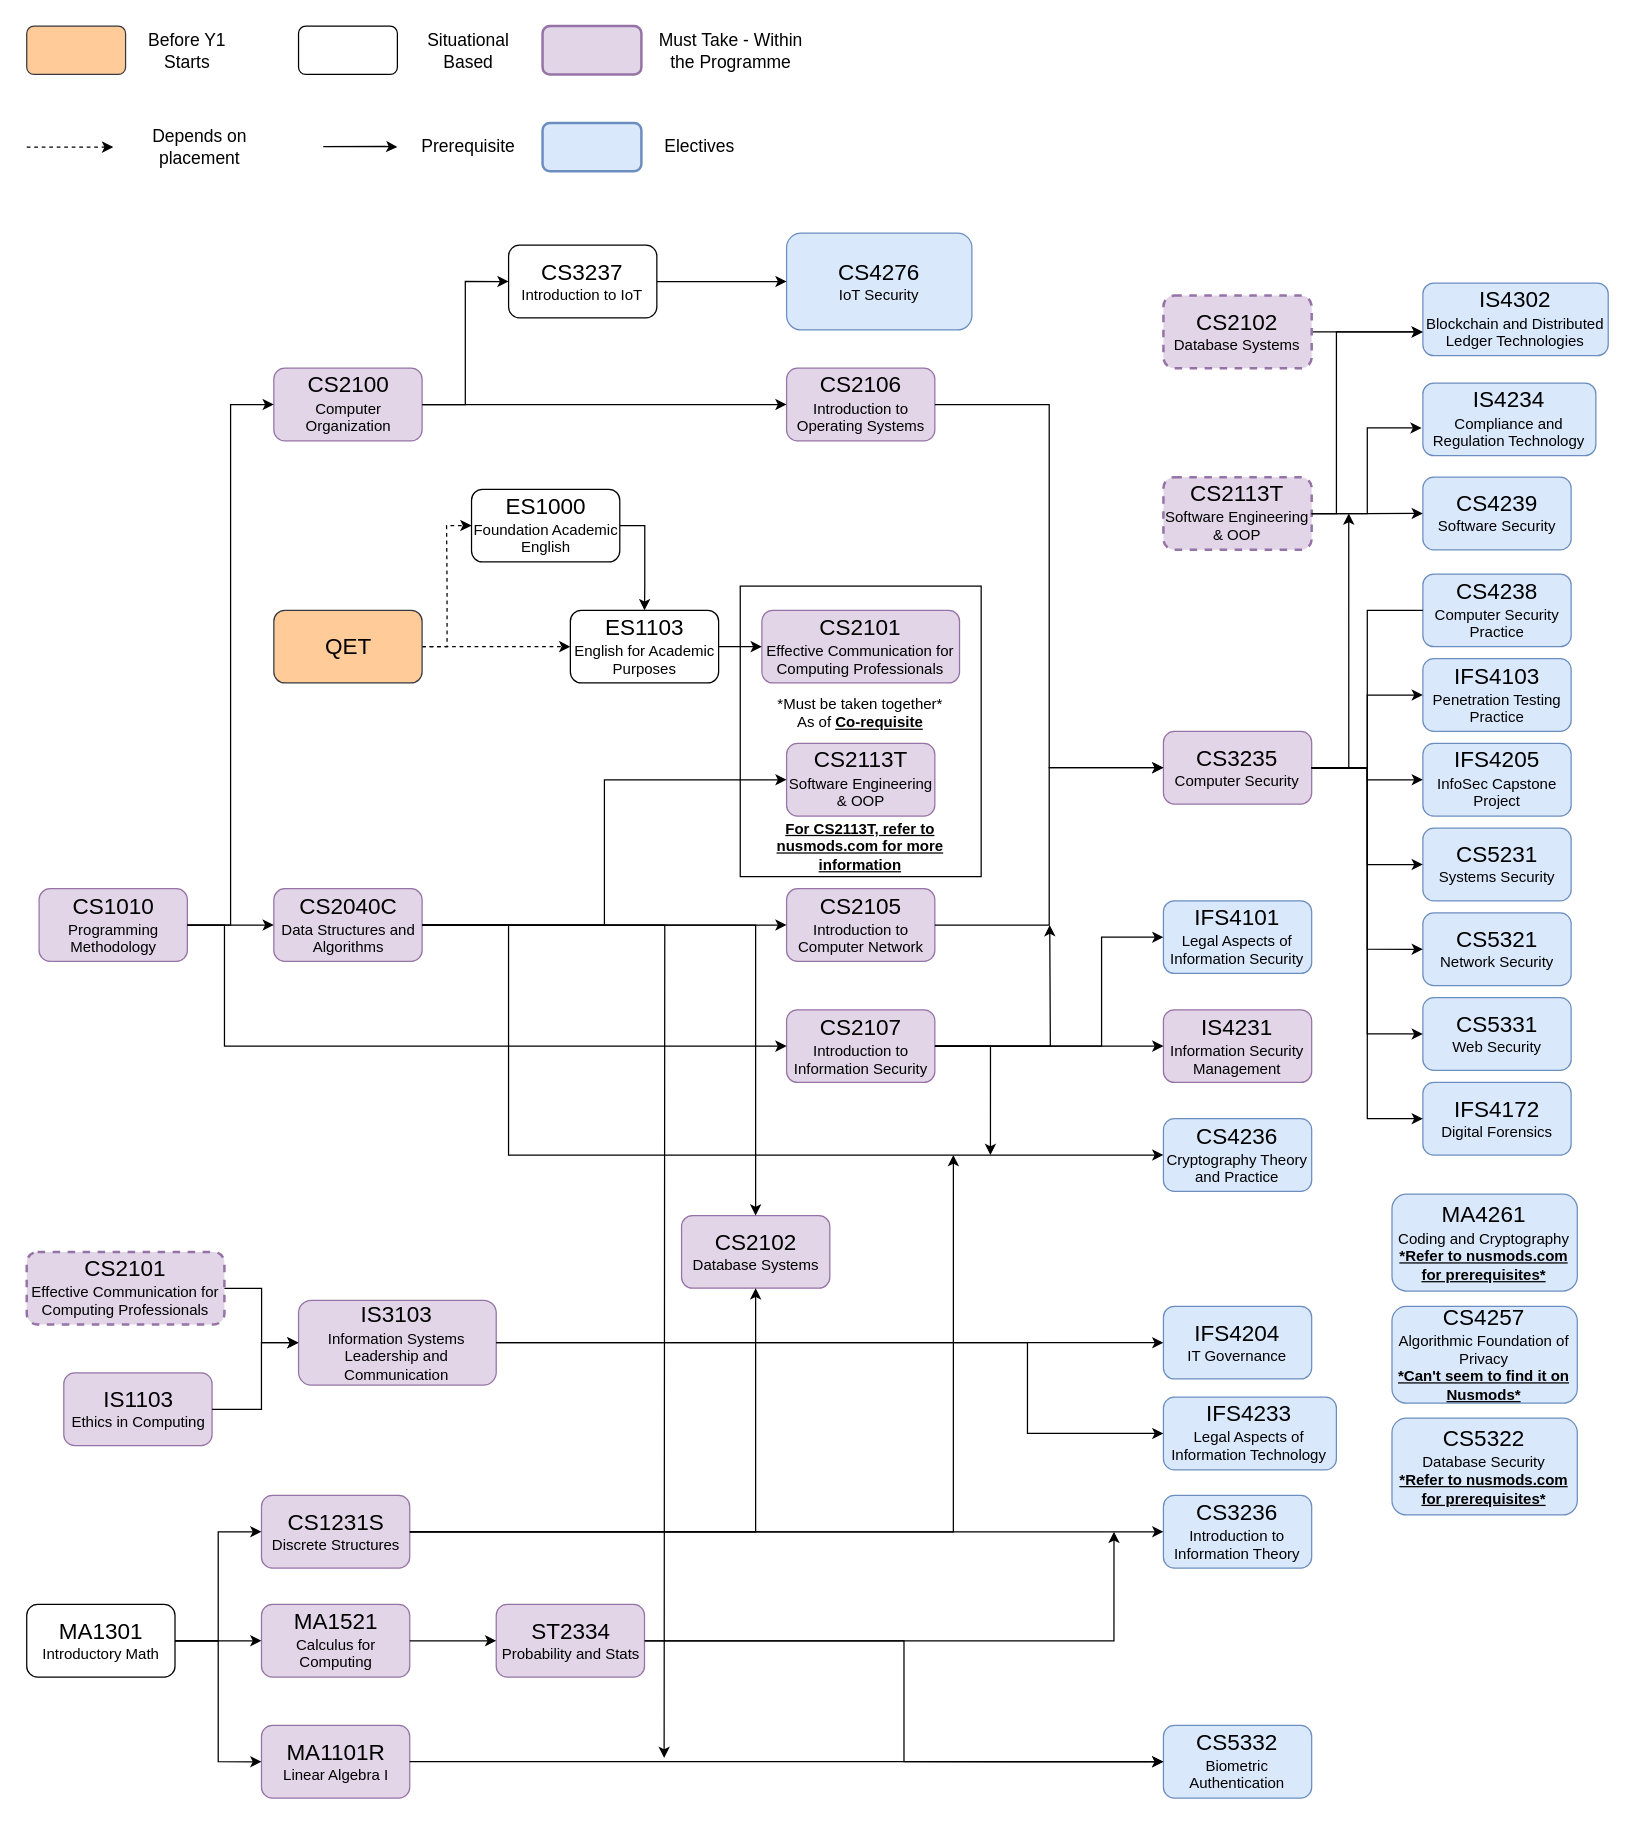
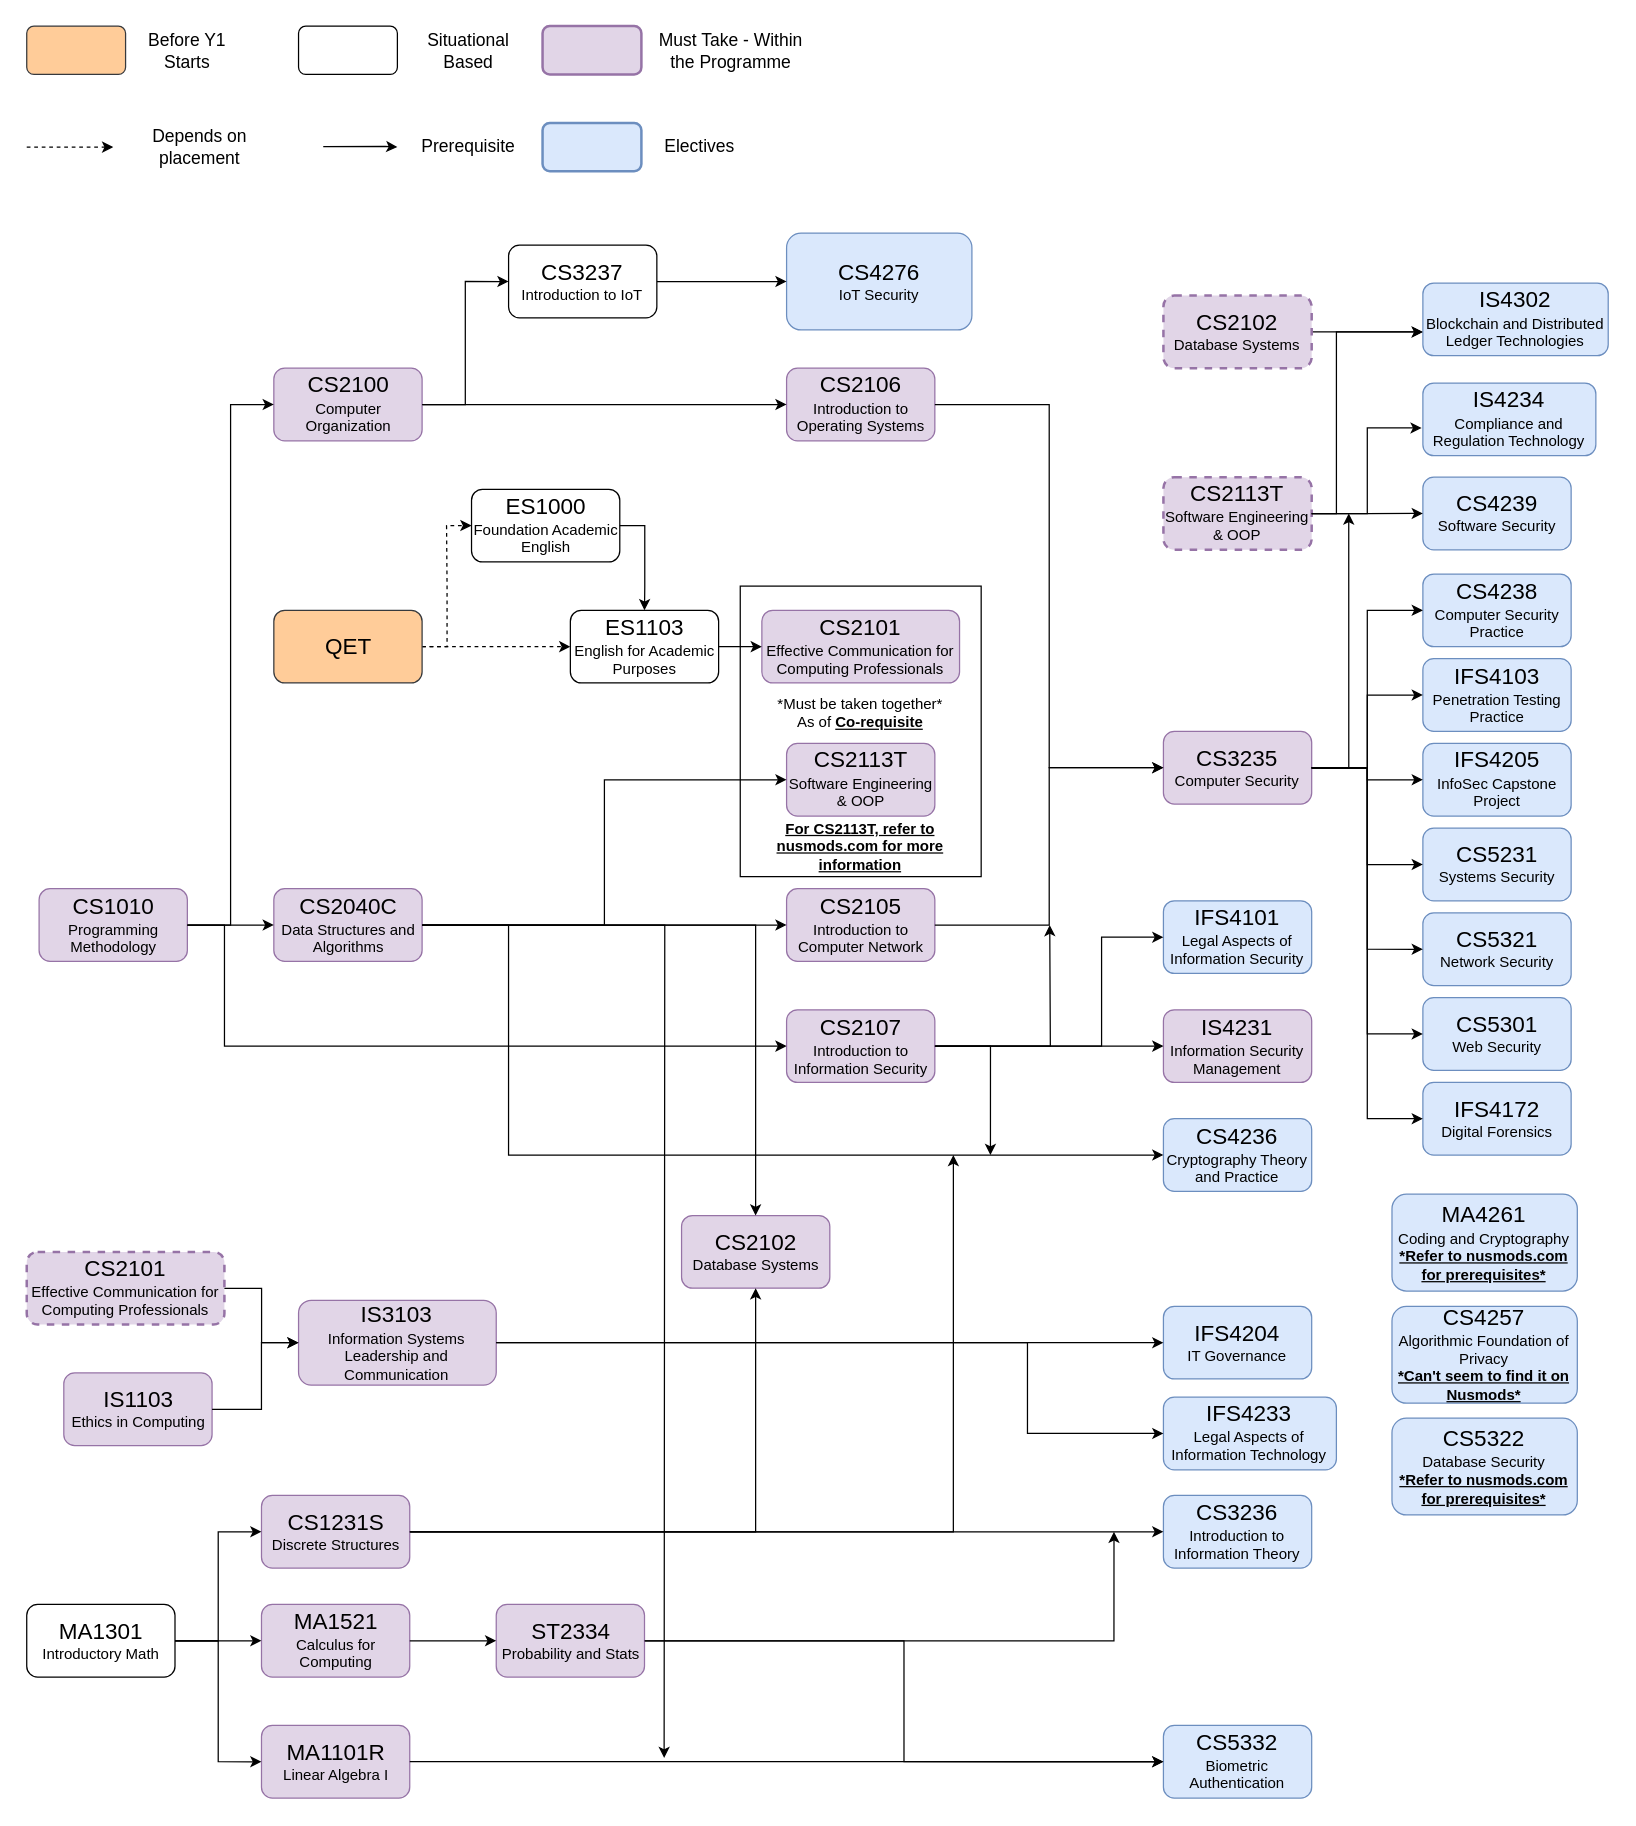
- <mxCell id="58" style="edgeStyle=orthogonalEdgeStyle;rounded=0;orthogonalLoop=1;jettySize=auto;html=1;entryX=0;entryY=0.5;entryDx=0;entryDy=0;endArrow=none;" parent="1" source="54" target="57" edge="1"><mxGeometry relative="1" as="geometry" /></mxCell>
+ <mxCell id="58" style="edgeStyle=orthogonalEdgeStyle;rounded=0;orthogonalLoop=1;jettySize=auto;html=1;entryX=0;entryY=0.5;entryDx=0;entryDy=0;" parent="1" source="54" target="57" edge="1"><mxGeometry relative="1" as="geometry" /></mxCell>
- <mxCell id="80" value="&lt;font&gt;&lt;span style=&quot;font-size: 18px&quot;&gt;CS5331&lt;br&gt;&lt;/span&gt;Web Security&lt;br&gt;&lt;/font&gt;" style="rounded=1;whiteSpace=wrap;html=1;fillColor=#dae8fc;strokeColor=#6c8ebf;" parent="1" vertex="1"><mxGeometry x="1137.976" y="797.758" width="118.629" height="58.113" as="geometry" /></mxCell>
+ <mxCell id="80" value="&lt;font&gt;&lt;span style=&quot;font-size: 18px&quot;&gt;CS5301&lt;br&gt;&lt;/span&gt;Web Security&lt;br&gt;&lt;/font&gt;" style="rounded=1;whiteSpace=wrap;html=1;fillColor=#dae8fc;strokeColor=#6c8ebf;" parent="1" vertex="1"><mxGeometry x="1137.976" y="797.758" width="118.629" height="58.113" as="geometry" /></mxCell>
